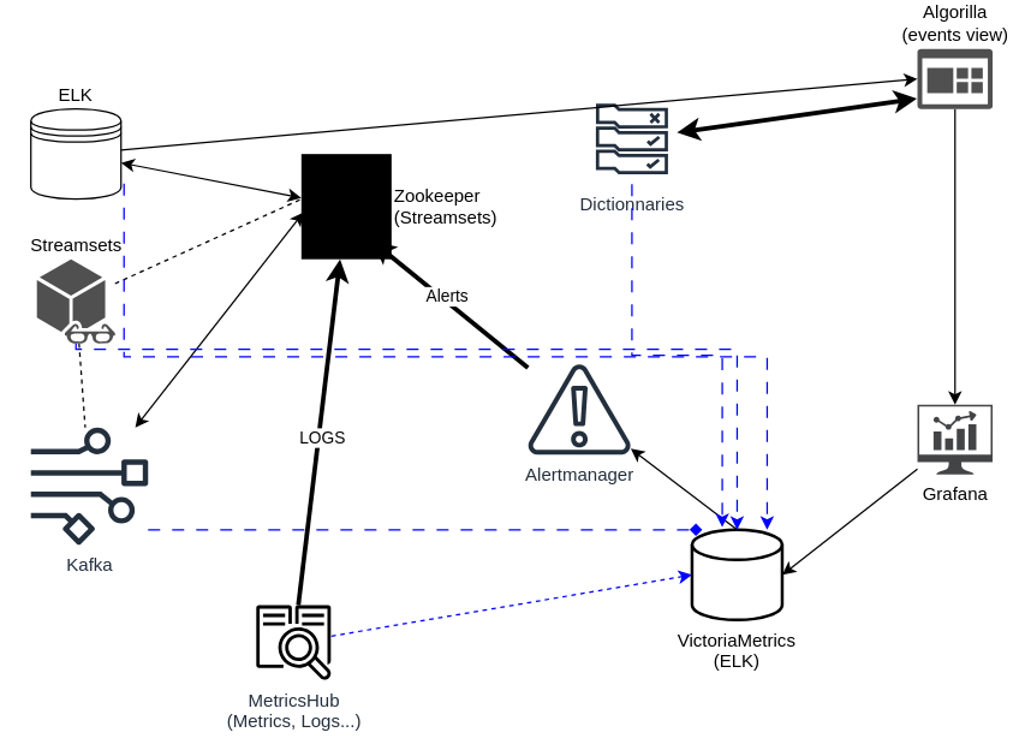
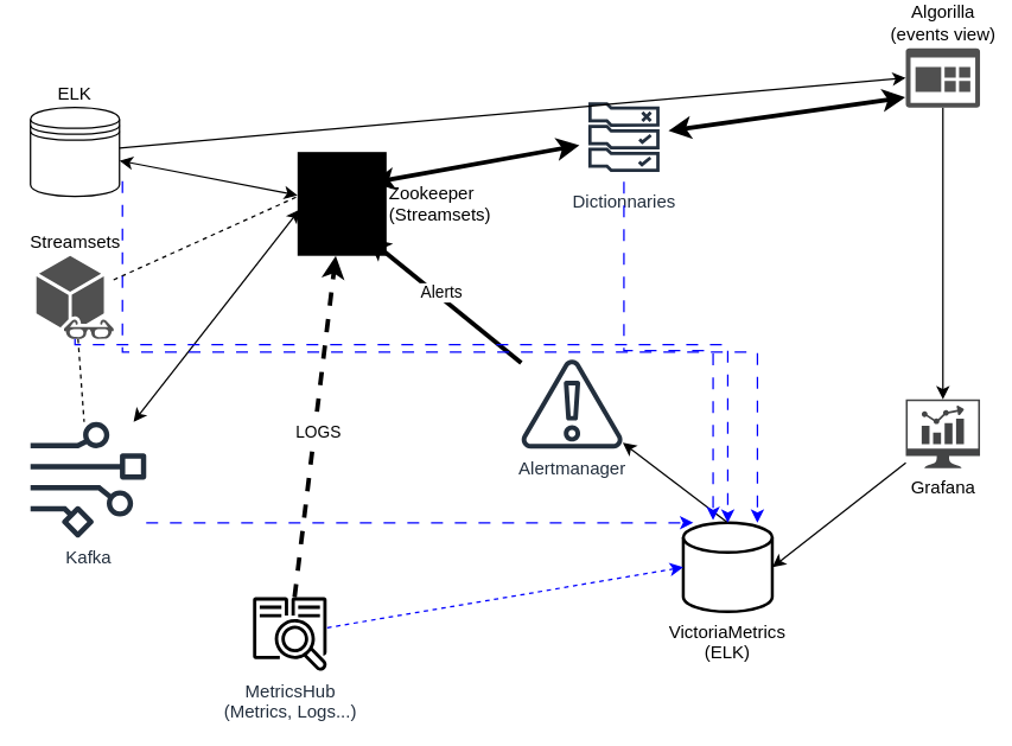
+ <mxCell id="19" style="rounded=0;orthogonalLoop=1;jettySize=auto;html=1;startArrow=classic;startFill=1;entryX=0.834;entryY=0.297;entryDx=0;entryDy=0;entryPerimeter=0;strokeWidth=3;" edge="1" parent="1" source="17" target="11"><mxGeometry relative="1" as="geometry"><mxPoint x="510" y="244" as="sourcePoint" /><mxPoint x="380" y="290" as="targetPoint" /></mxGeometry></mxCell>
- <mxCell id="27" style="rounded=0;orthogonalLoop=1;jettySize=auto;html=1;entryX=0.113;entryY=0.002;entryDx=0;entryDy=0;entryPerimeter=0;edgeStyle=elbowEdgeStyle;elbow=vertical;dashed=1;dashPattern=8 8;strokeColor=#0000FF;endArrow=diamond;" edge="1" parent="1" source="9" target="2"><mxGeometry relative="1" as="geometry" /></mxCell>
+ <mxCell id="27" style="rounded=0;orthogonalLoop=1;jettySize=auto;html=1;entryX=0.113;entryY=0.002;entryDx=0;entryDy=0;entryPerimeter=0;edgeStyle=elbowEdgeStyle;elbow=vertical;dashed=1;dashPattern=8 8;strokeColor=#0000FF;" edge="1" parent="1" source="9" target="2"><mxGeometry relative="1" as="geometry" /></mxCell>
- <mxCell id="3" style="rounded=0;orthogonalLoop=1;jettySize=auto;html=1;strokeWidth=3;" edge="1" parent="1" source="5" target="11"><mxGeometry relative="1" as="geometry" /></mxCell>
+ <mxCell id="3" style="rounded=0;orthogonalLoop=1;jettySize=auto;html=1;strokeWidth=3;dashed=1;" edge="1" parent="1" source="5" target="11"><mxGeometry relative="1" as="geometry" /></mxCell>
